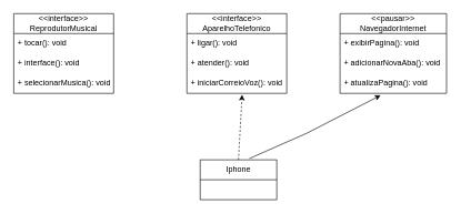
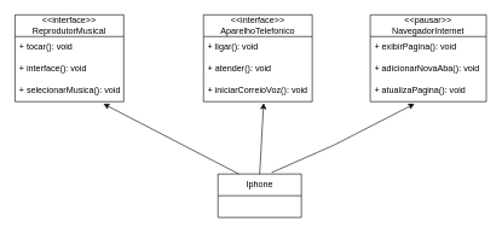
+ <mxCell id="15" value="" style="endArrow=classic;html=1;rounded=0;exitX=0.25;exitY=0;exitDx=0;exitDy=0;entryX=0.813;entryY=1.1;entryDx=0;entryDy=0;entryPerimeter=0;" edge="1" parent="1" source="14" target="5"><mxGeometry width="50" height="50" relative="1" as="geometry"><mxPoint x="310" y="220" as="sourcePoint" /><mxPoint x="360" y="170" as="targetPoint" /></mxGeometry></mxCell>
- <mxCell id="17" value="" style="endArrow=classic;html=1;rounded=0;exitX=0.5;exitY=0;exitDx=0;exitDy=0;entryX=0.553;entryY=1.067;entryDx=0;entryDy=0;entryPerimeter=0;dashed=1;" edge="1" parent="1" source="14" target="9"><mxGeometry width="50" height="50" relative="1" as="geometry"><mxPoint x="350" y="190" as="sourcePoint" /><mxPoint x="156.95" y="93" as="targetPoint" /></mxGeometry></mxCell>
+ <mxCell id="17" value="" style="endArrow=classic;html=1;rounded=0;exitX=0.5;exitY=0;exitDx=0;exitDy=0;entryX=0.553;entryY=1.067;entryDx=0;entryDy=0;entryPerimeter=0;" edge="1" parent="1" source="14" target="9"><mxGeometry width="50" height="50" relative="1" as="geometry"><mxPoint x="350" y="190" as="sourcePoint" /><mxPoint x="156.95" y="93" as="targetPoint" /></mxGeometry></mxCell>
